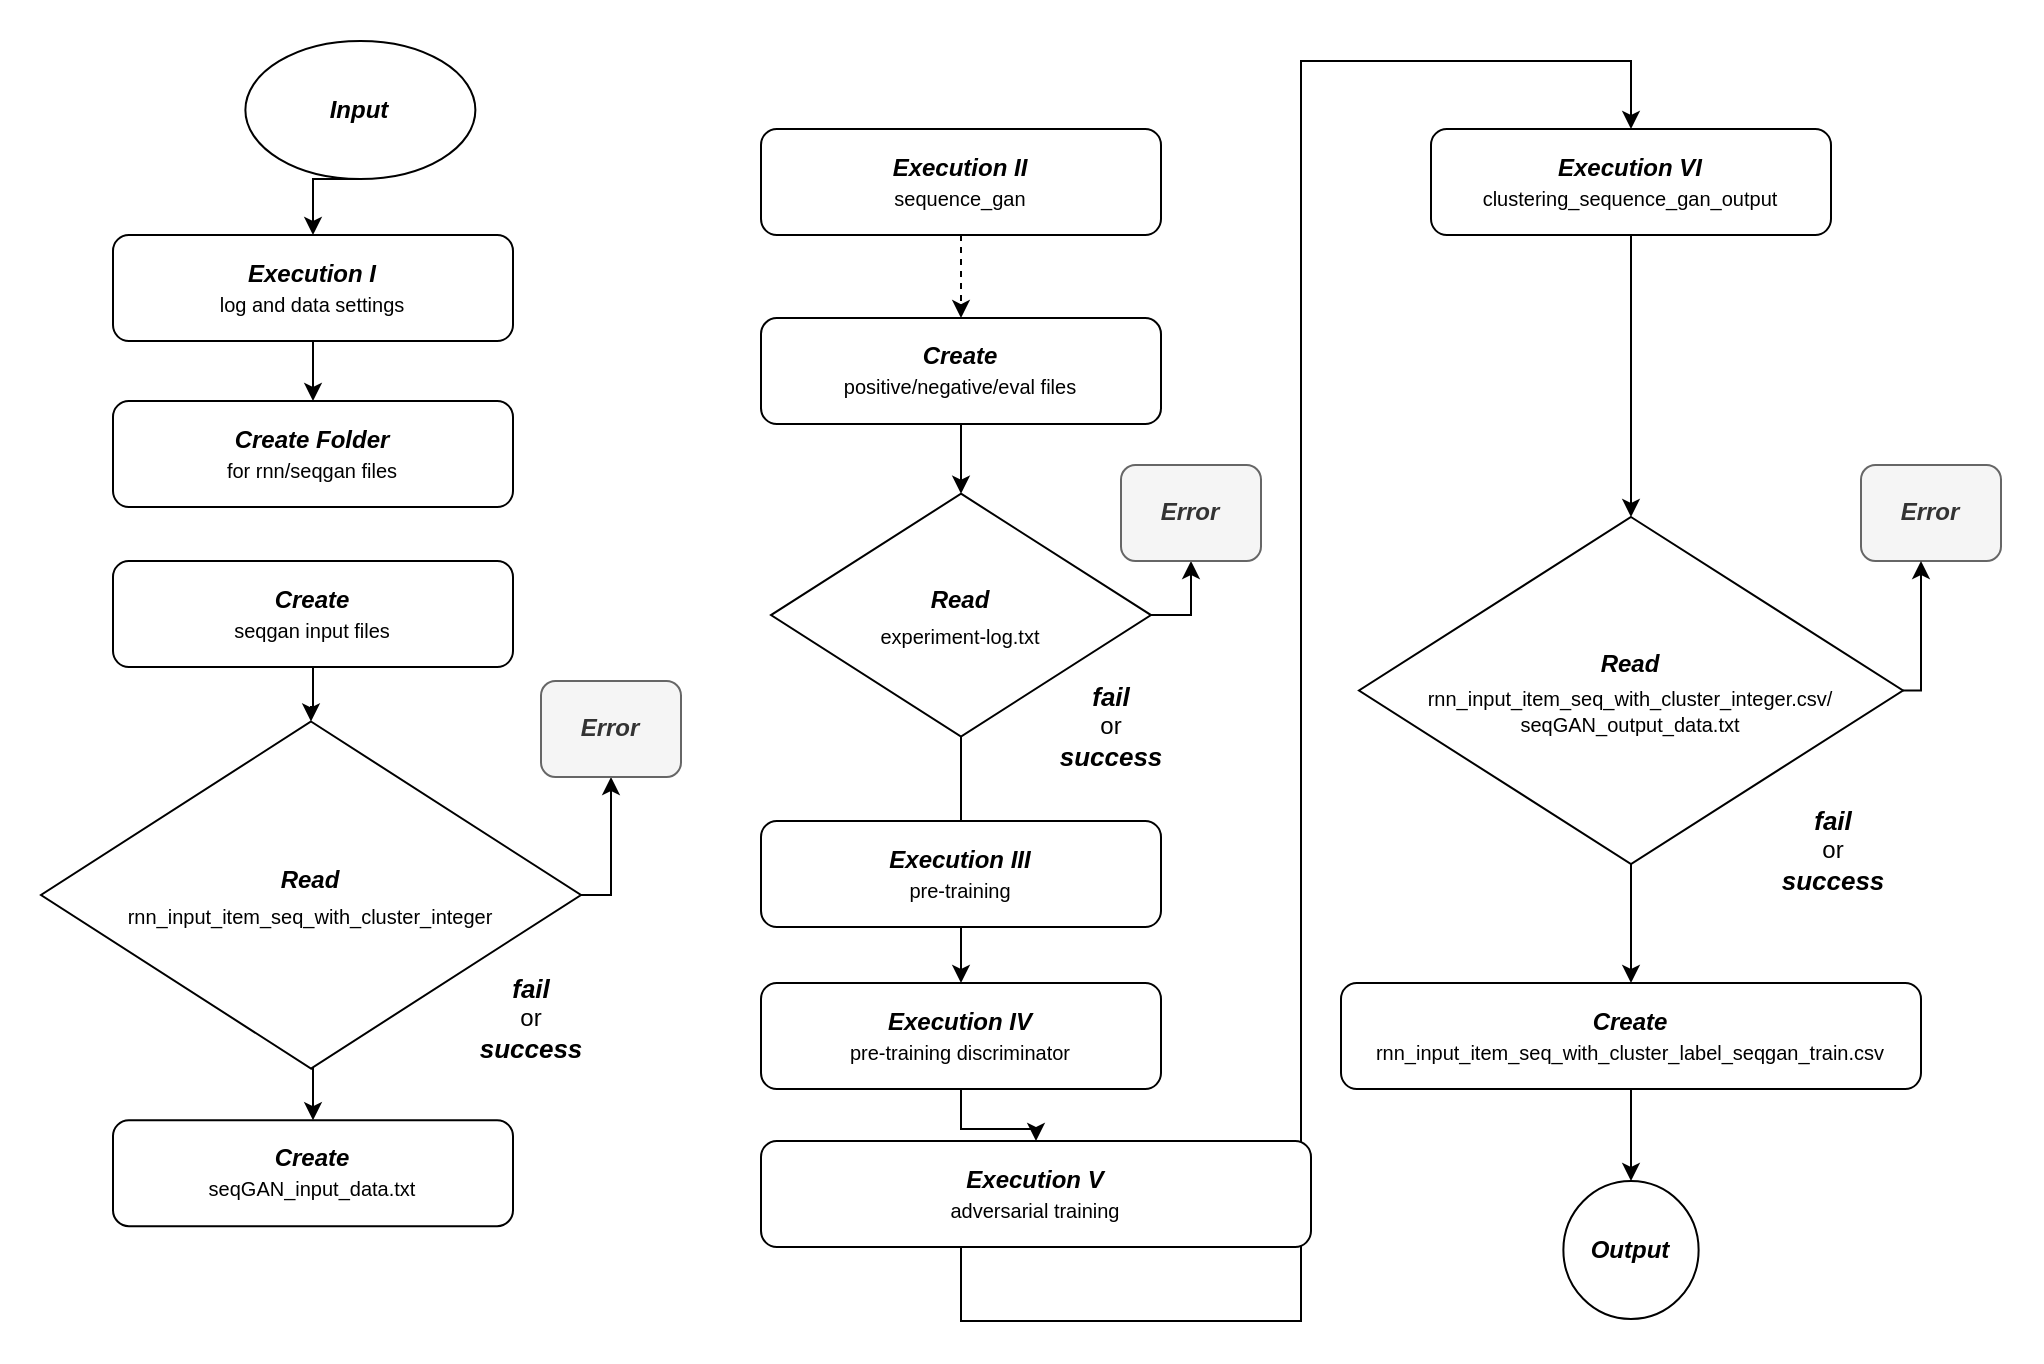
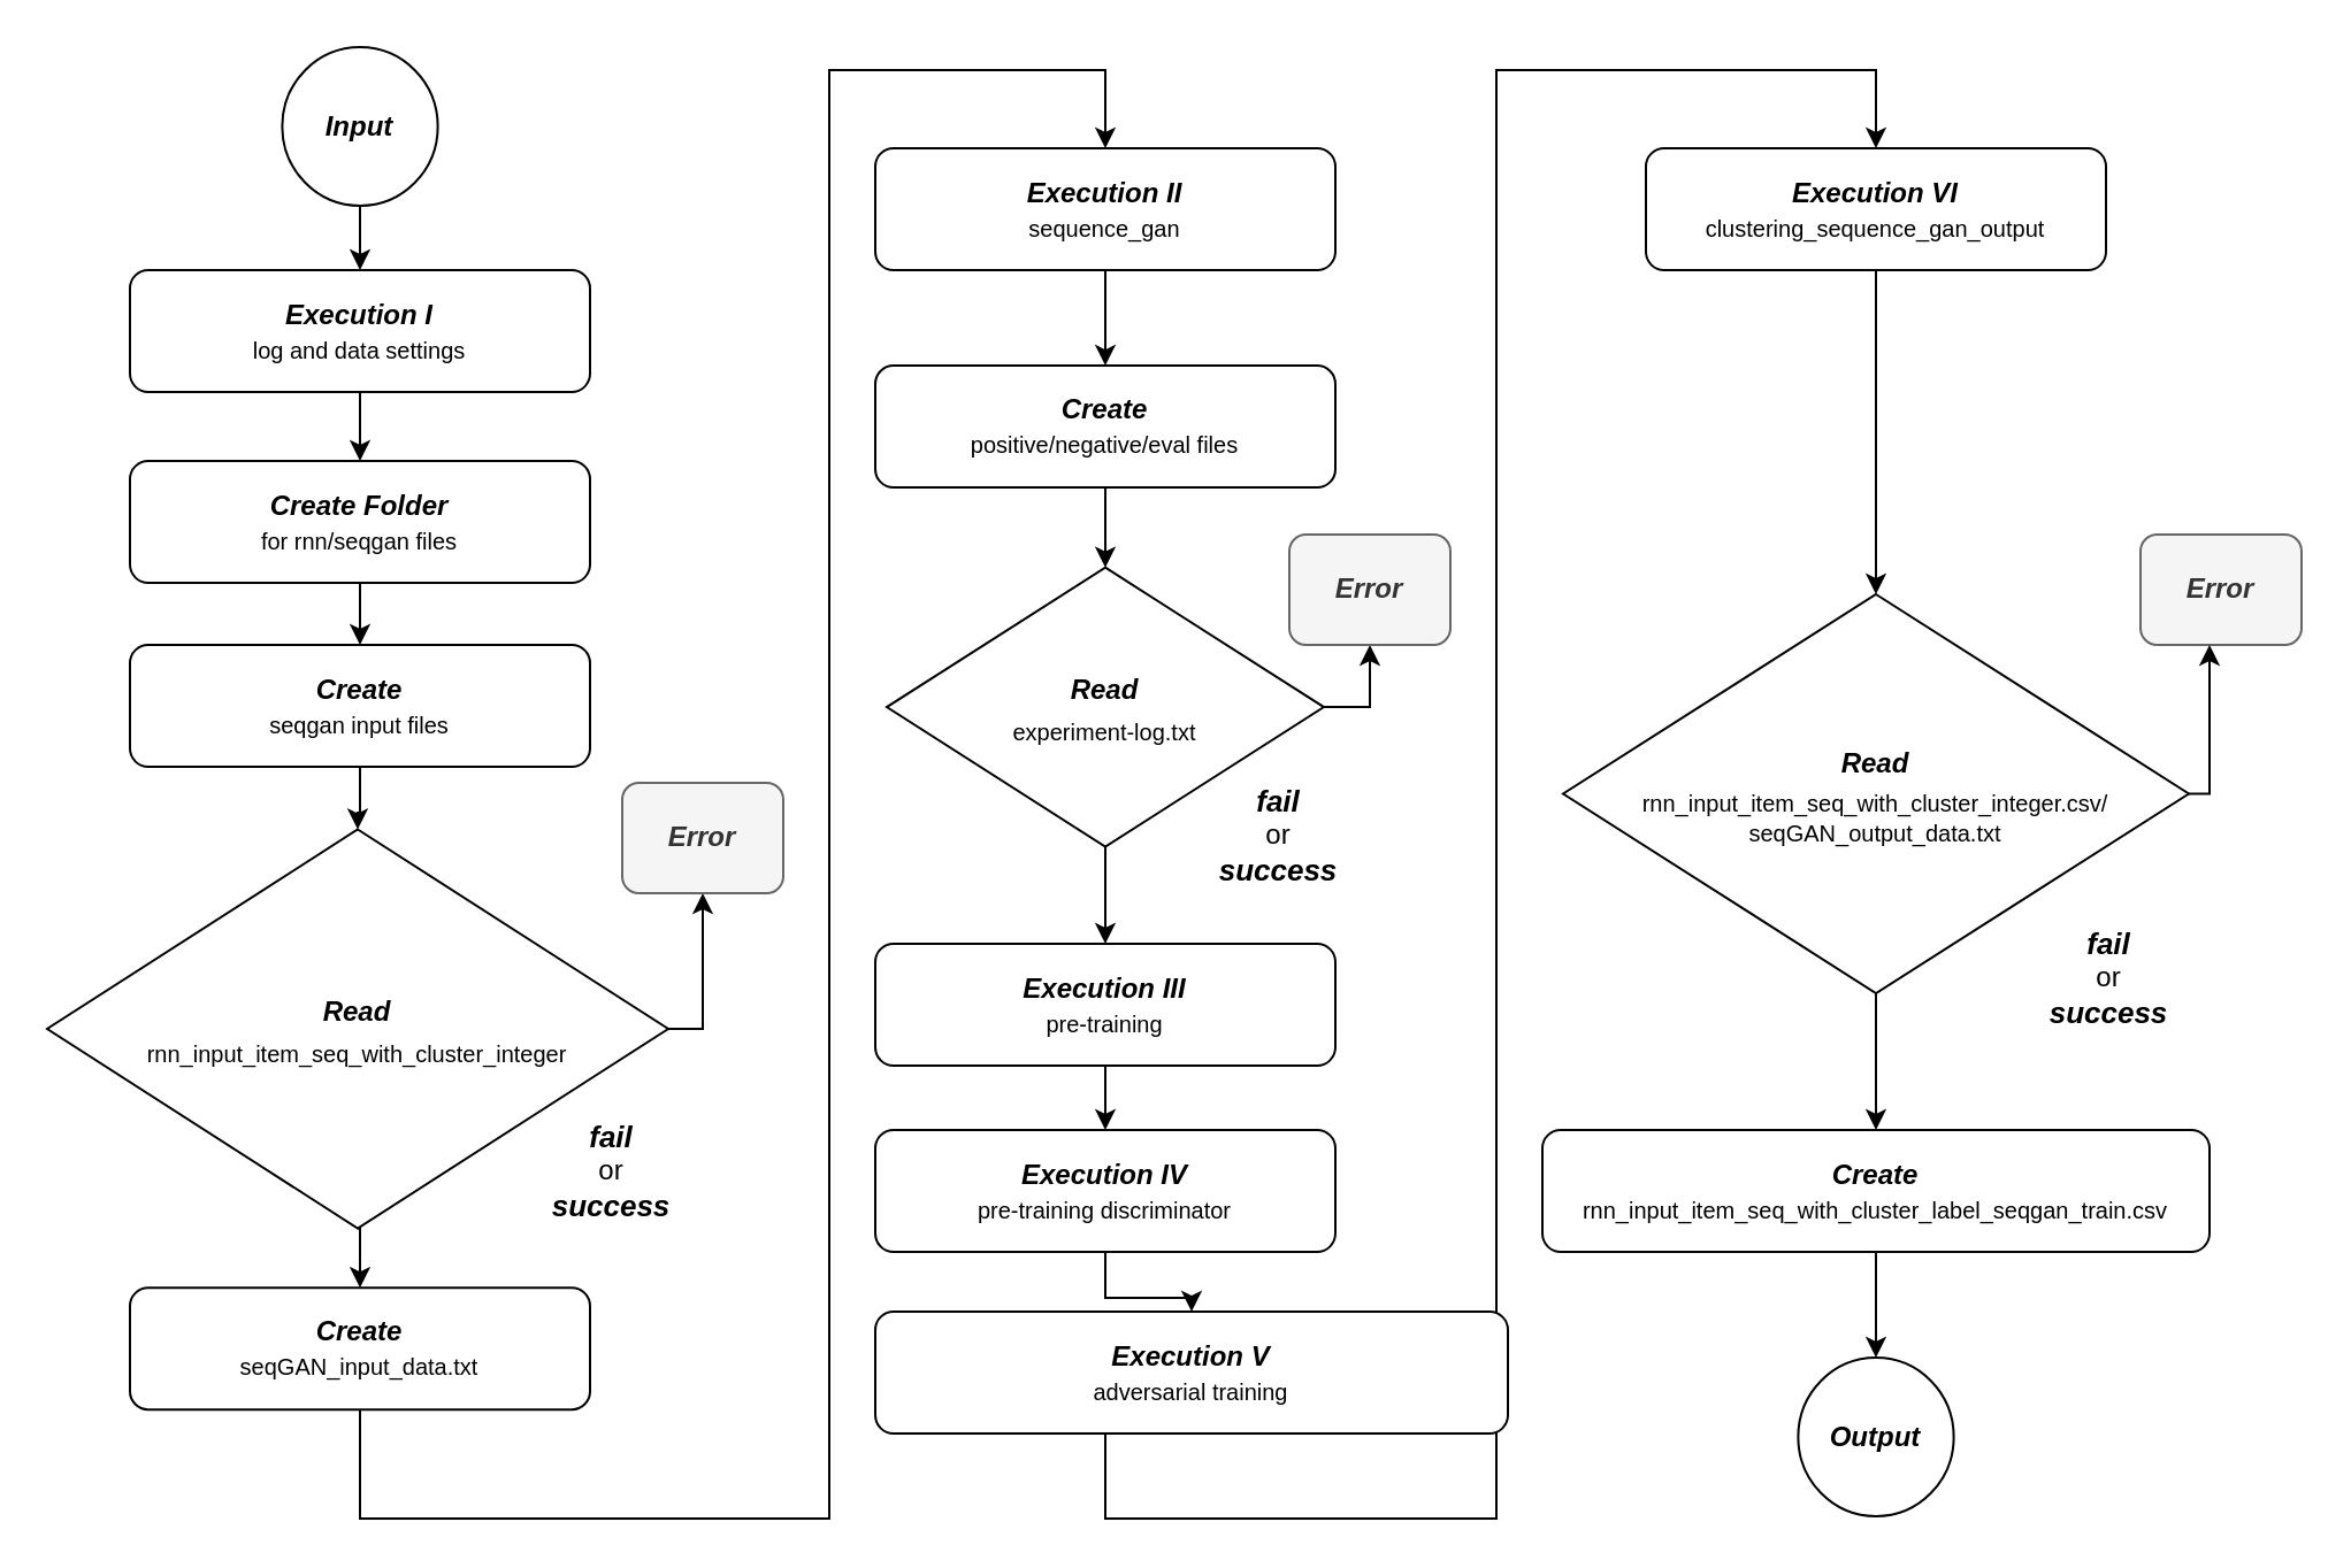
- <mxCell id="8" value="&lt;i&gt;&lt;b&gt;Input&lt;/b&gt;&lt;/i&gt;" style="ellipse;whiteSpace=wrap;html=1;aspect=fixed;" vertex="1" parent="1"><mxGeometry x="122.19" y="20" width="115" height="69" as="geometry" /></mxCell>
+ <mxCell id="8" value="&lt;i&gt;&lt;b&gt;Input&lt;/b&gt;&lt;/i&gt;" style="ellipse;whiteSpace=wrap;html=1;aspect=fixed;" vertex="1" parent="1"><mxGeometry x="122.19" y="20" width="67.62" height="69" as="geometry" /></mxCell>
- <mxCell id="25" style="edgeStyle=orthogonalEdgeStyle;rounded=0;orthogonalLoop=1;jettySize=auto;html=1;exitX=0.5;exitY=1;exitDx=0;exitDy=0;entryX=0.5;entryY=0;entryDx=0;entryDy=0;dashed=1;" edge="1" parent="1" source="26" target="28"><mxGeometry relative="1" as="geometry" /></mxCell>
+ <mxCell id="25" style="edgeStyle=orthogonalEdgeStyle;rounded=0;orthogonalLoop=1;jettySize=auto;html=1;exitX=0.5;exitY=1;exitDx=0;exitDy=0;entryX=0.5;entryY=0;entryDx=0;entryDy=0;" edge="1" parent="1" source="26" target="28"><mxGeometry relative="1" as="geometry" /></mxCell>
+ <mxCell id="12" style="edgeStyle=orthogonalEdgeStyle;rounded=0;orthogonalLoop=1;jettySize=auto;html=1;exitX=0.5;exitY=1;exitDx=0;exitDy=0;entryX=0.5;entryY=0;entryDx=0;entryDy=0;" edge="1" parent="1" source="13" target="15"><mxGeometry relative="1" as="geometry" /></mxCell>
+ <mxCell id="19" style="edgeStyle=orthogonalEdgeStyle;rounded=0;orthogonalLoop=1;jettySize=auto;html=1;exitX=0.5;exitY=1;exitDx=0;exitDy=0;entryX=0.5;entryY=0;entryDx=0;entryDy=0;" edge="1" parent="1" source="20" target="26"><mxGeometry relative="1" as="geometry"><Array as="points"><mxPoint x="156" y="660" /><mxPoint x="360" y="660" /><mxPoint x="360" y="30" /><mxPoint x="480" y="30" /></Array></mxGeometry></mxCell>
- <mxCell id="2" style="edgeStyle=orthogonalEdgeStyle;rounded=0;orthogonalLoop=1;jettySize=auto;html=1;exitX=0.5;exitY=1;exitDx=0;exitDy=0;entryX=0.5;entryY=0;entryDx=0;entryDy=0;endArrow=none;" edge="1" parent="1" source="4" target="30"><mxGeometry relative="1" as="geometry" /></mxCell>
+ <mxCell id="2" style="edgeStyle=orthogonalEdgeStyle;rounded=0;orthogonalLoop=1;jettySize=auto;html=1;exitX=0.5;exitY=1;exitDx=0;exitDy=0;entryX=0.5;entryY=0;entryDx=0;entryDy=0;" edge="1" parent="1" source="4" target="30"><mxGeometry relative="1" as="geometry" /></mxCell>
